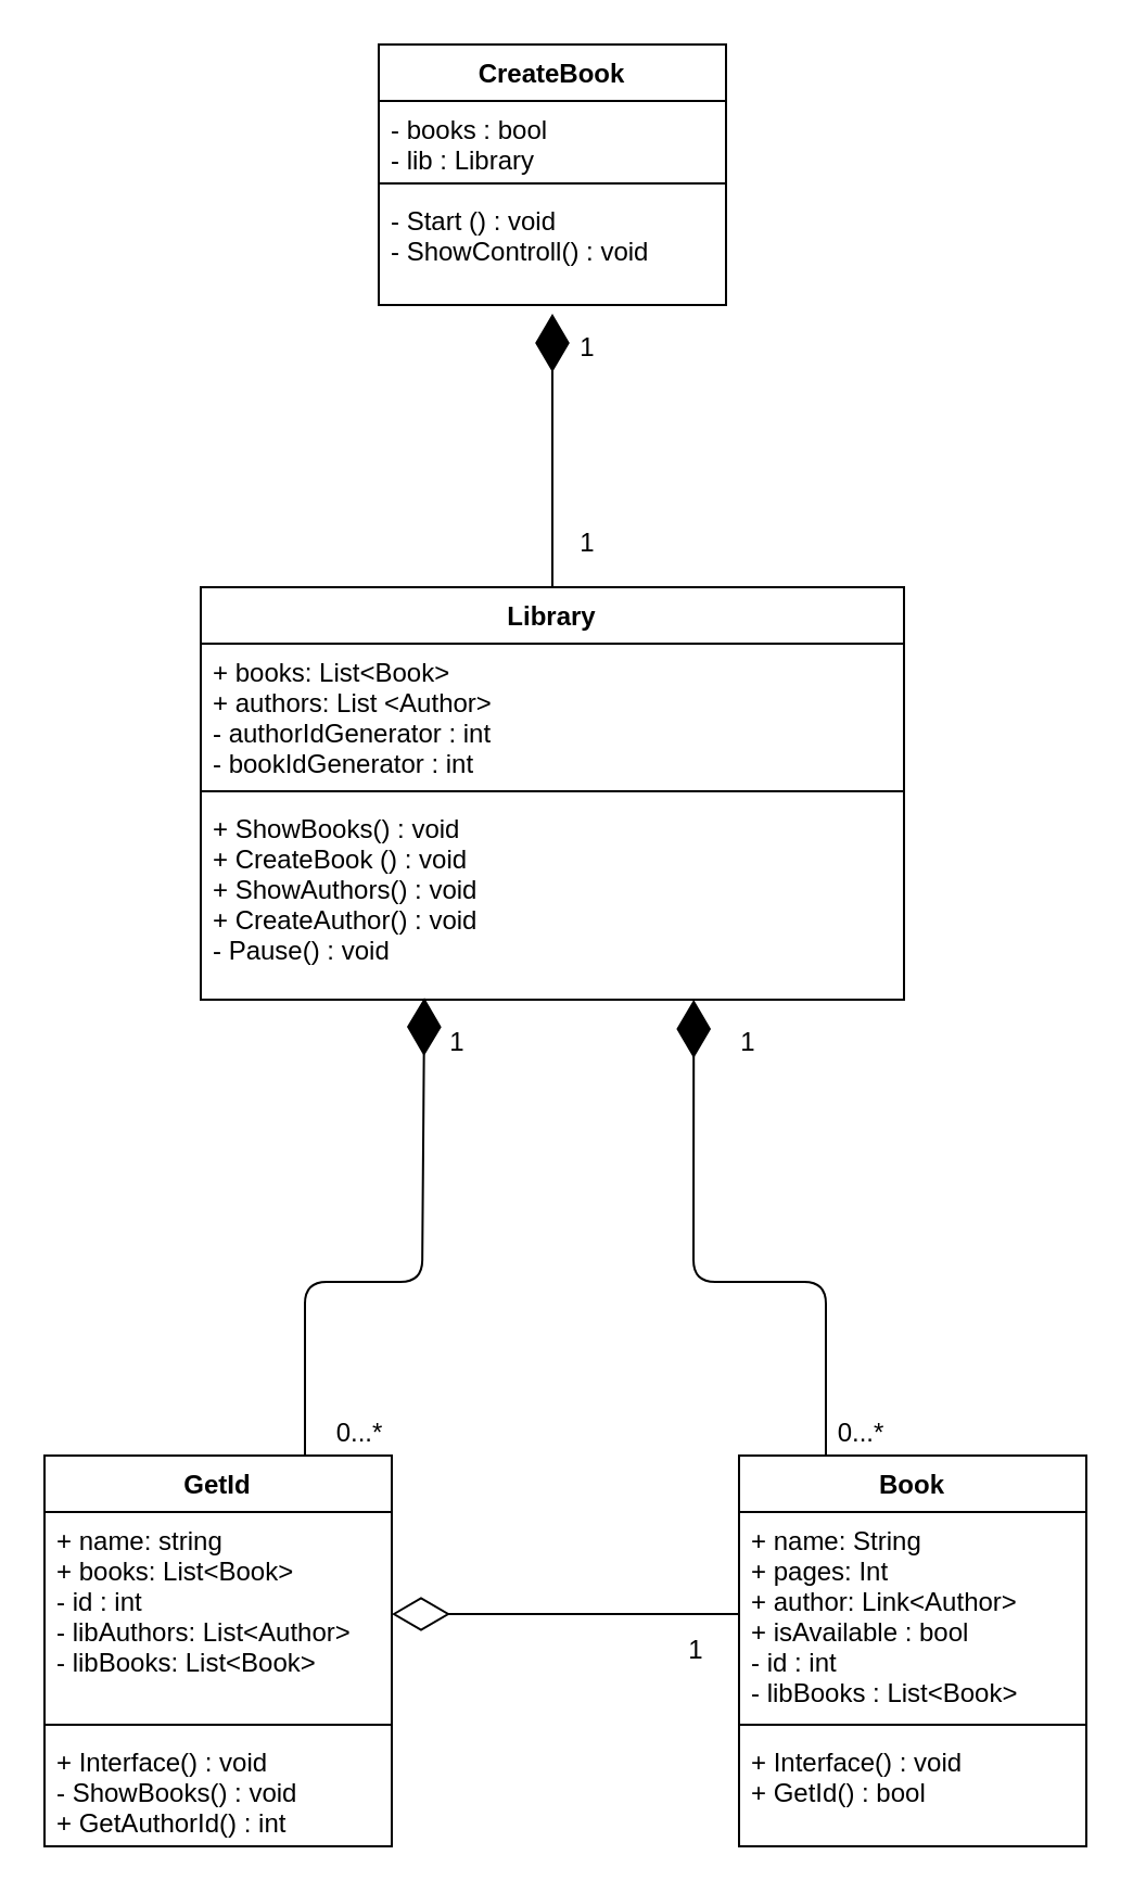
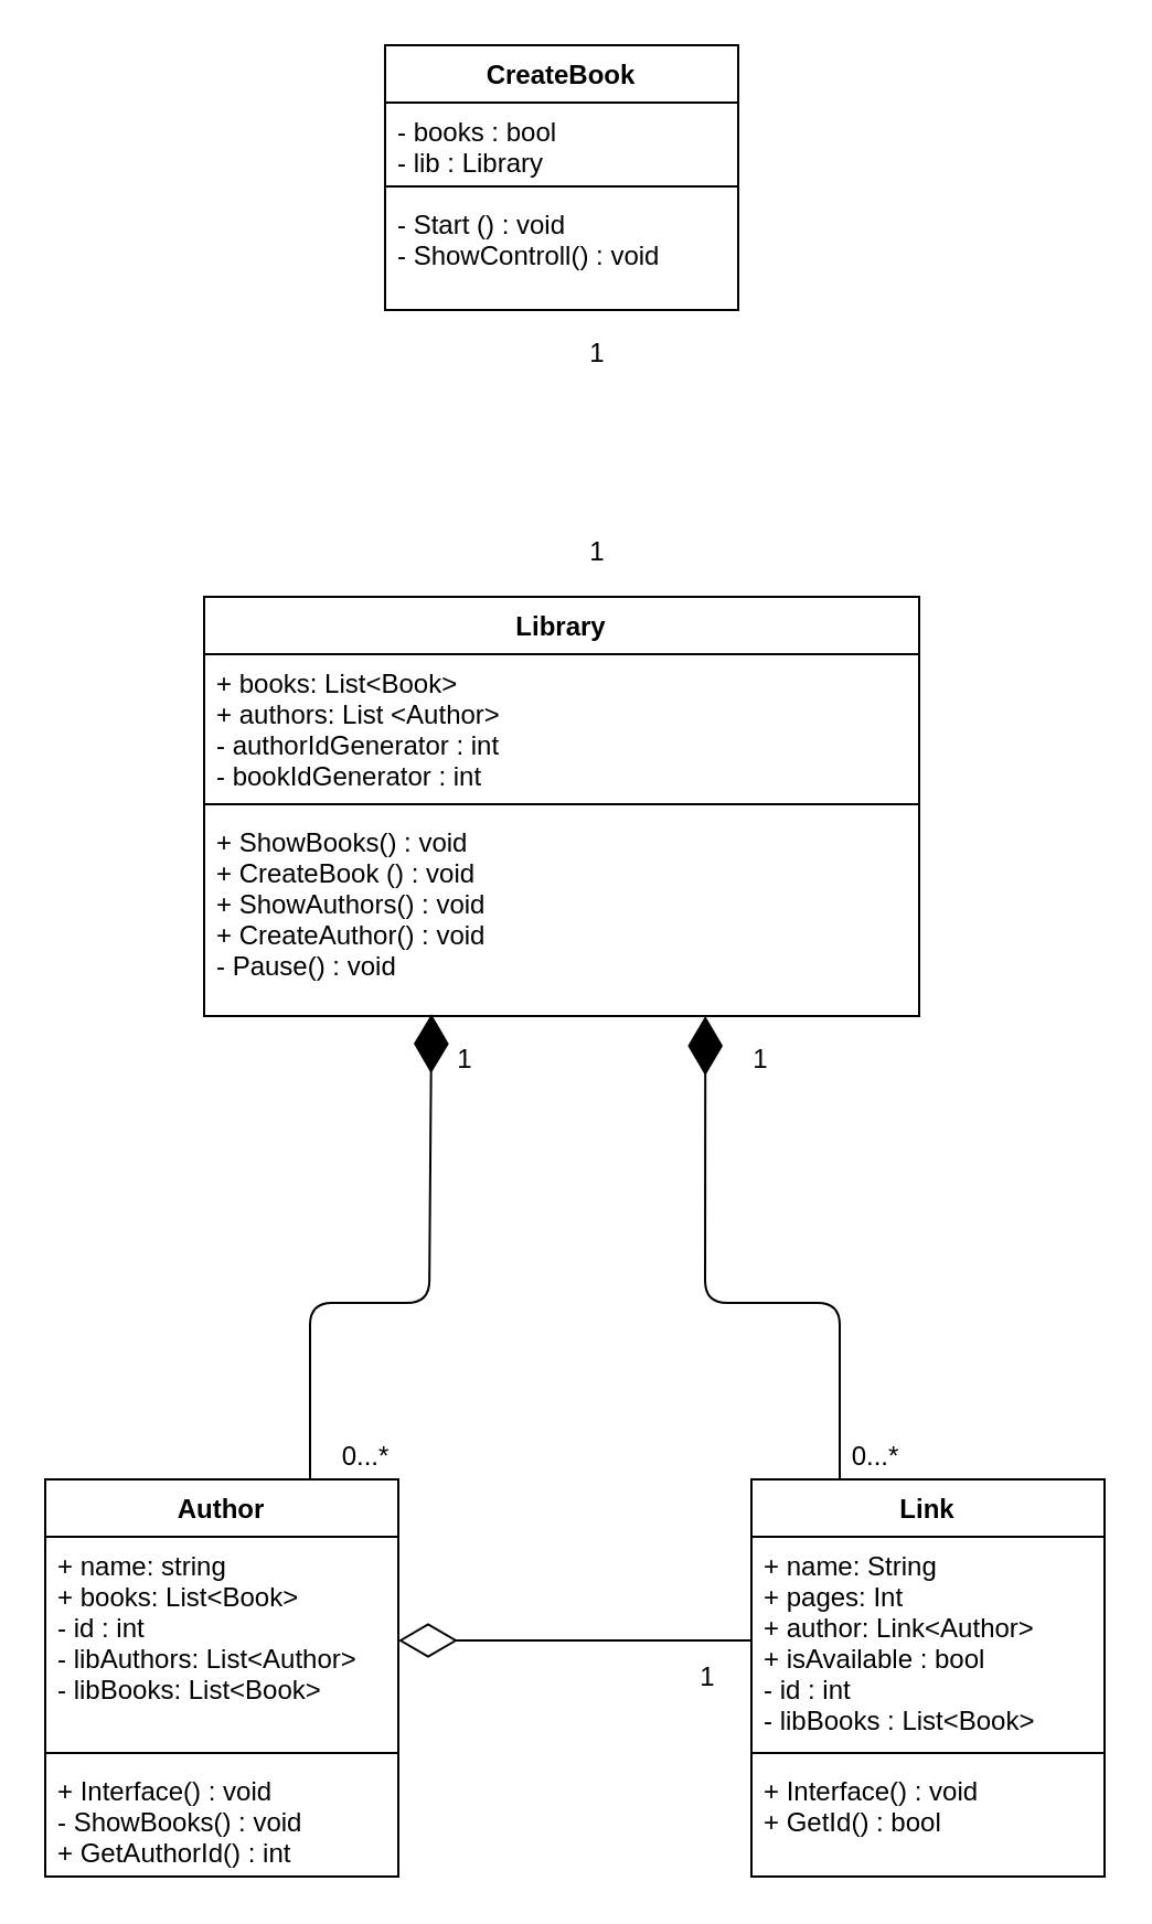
- <mxCell id="26" value="" style="endArrow=diamondThin;endFill=1;endSize=24;html=1;entryX=0.5;entryY=1.077;entryDx=0;entryDy=0;entryPerimeter=0;exitX=0.5;exitY=0;exitDx=0;exitDy=0;" edge="1" parent="1" source="2" target="25"><mxGeometry width="160" relative="1" as="geometry"><mxPoint x="170" y="230" as="sourcePoint" /><mxPoint x="330" y="230" as="targetPoint" /></mxGeometry></mxCell>
- <mxCell id="6" value="GetId" style="swimlane;fontStyle=1;align=center;verticalAlign=top;childLayout=stackLayout;horizontal=1;startSize=26;horizontalStack=0;resizeParent=1;resizeParentMax=0;resizeLast=0;collapsible=1;marginBottom=0;" parent="1" vertex="1"><mxGeometry x="20" y="670" width="160" height="180" as="geometry" /></mxCell>
+ <mxCell id="6" value="Author" style="swimlane;fontStyle=1;align=center;verticalAlign=top;childLayout=stackLayout;horizontal=1;startSize=26;horizontalStack=0;resizeParent=1;resizeParentMax=0;resizeLast=0;collapsible=1;marginBottom=0;" parent="1" vertex="1"><mxGeometry x="20" y="670" width="160" height="180" as="geometry" /></mxCell>
- <mxCell id="10" value="Book" style="swimlane;fontStyle=1;align=center;verticalAlign=top;childLayout=stackLayout;horizontal=1;startSize=26;horizontalStack=0;resizeParent=1;resizeParentMax=0;resizeLast=0;collapsible=1;marginBottom=0;" parent="1" vertex="1"><mxGeometry x="340" y="670" width="160" height="180" as="geometry" /></mxCell>
+ <mxCell id="10" value="Link" style="swimlane;fontStyle=1;align=center;verticalAlign=top;childLayout=stackLayout;horizontal=1;startSize=26;horizontalStack=0;resizeParent=1;resizeParentMax=0;resizeLast=0;collapsible=1;marginBottom=0;" parent="1" vertex="1"><mxGeometry x="340" y="670" width="160" height="180" as="geometry" /></mxCell>
